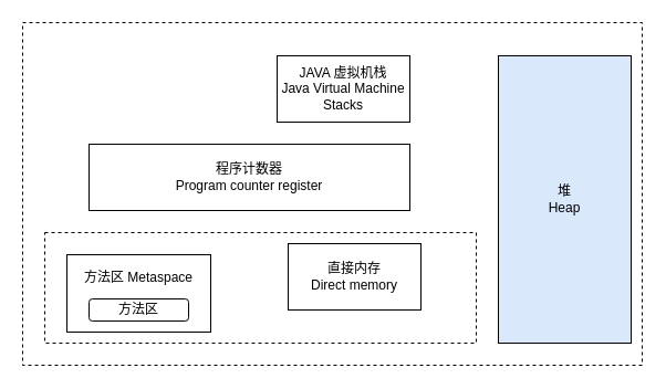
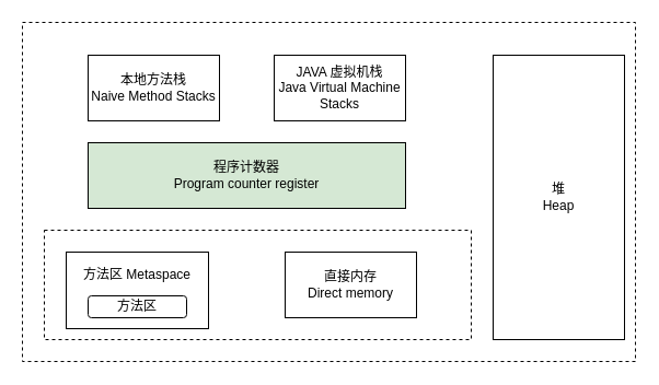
+ <mxCell id="3" value="本地方法栈&lt;br&gt;Naive Method Stacks" style="rounded=0;whiteSpace=wrap;html=1;" vertex="1" parent="1"><mxGeometry x="80" y="50" width="120" height="60" as="geometry" /></mxCell>
- <mxCell id="5" value="程序计数器&lt;br&gt;Program counter register" style="rounded=0;whiteSpace=wrap;html=1;" vertex="1" parent="1"><mxGeometry x="80" y="130" width="290" height="60" as="geometry" /></mxCell>
+ <mxCell id="5" value="程序计数器&lt;br&gt;Program counter register" style="rounded=0;whiteSpace=wrap;html=1;fillColor=#d5e8d4;" vertex="1" parent="1"><mxGeometry x="80" y="130" width="290" height="60" as="geometry" /></mxCell>
- <mxCell id="10" value="堆&lt;br&gt;Heap" style="rounded=0;whiteSpace=wrap;html=1;fillColor=#dae8fc;" vertex="1" parent="1"><mxGeometry x="450" y="50" width="120" height="260" as="geometry" /></mxCell>
+ <mxCell id="10" value="堆&lt;br&gt;Heap" style="rounded=0;whiteSpace=wrap;html=1;" vertex="1" parent="1"><mxGeometry x="450" y="50" width="120" height="260" as="geometry" /></mxCell>
- <mxCell id="9" value="直接内存&lt;br&gt;Direct memory" style="rounded=0;whiteSpace=wrap;html=1;" vertex="1" parent="1"><mxGeometry x="260" y="220" width="120" height="60" as="geometry" /></mxCell>
+ <mxCell id="9" value="直接内存&lt;br&gt;Direct memory" style="rounded=0;whiteSpace=wrap;html=1;" vertex="1" parent="1"><mxGeometry x="260" y="230" width="120" height="60" as="geometry" /></mxCell>
